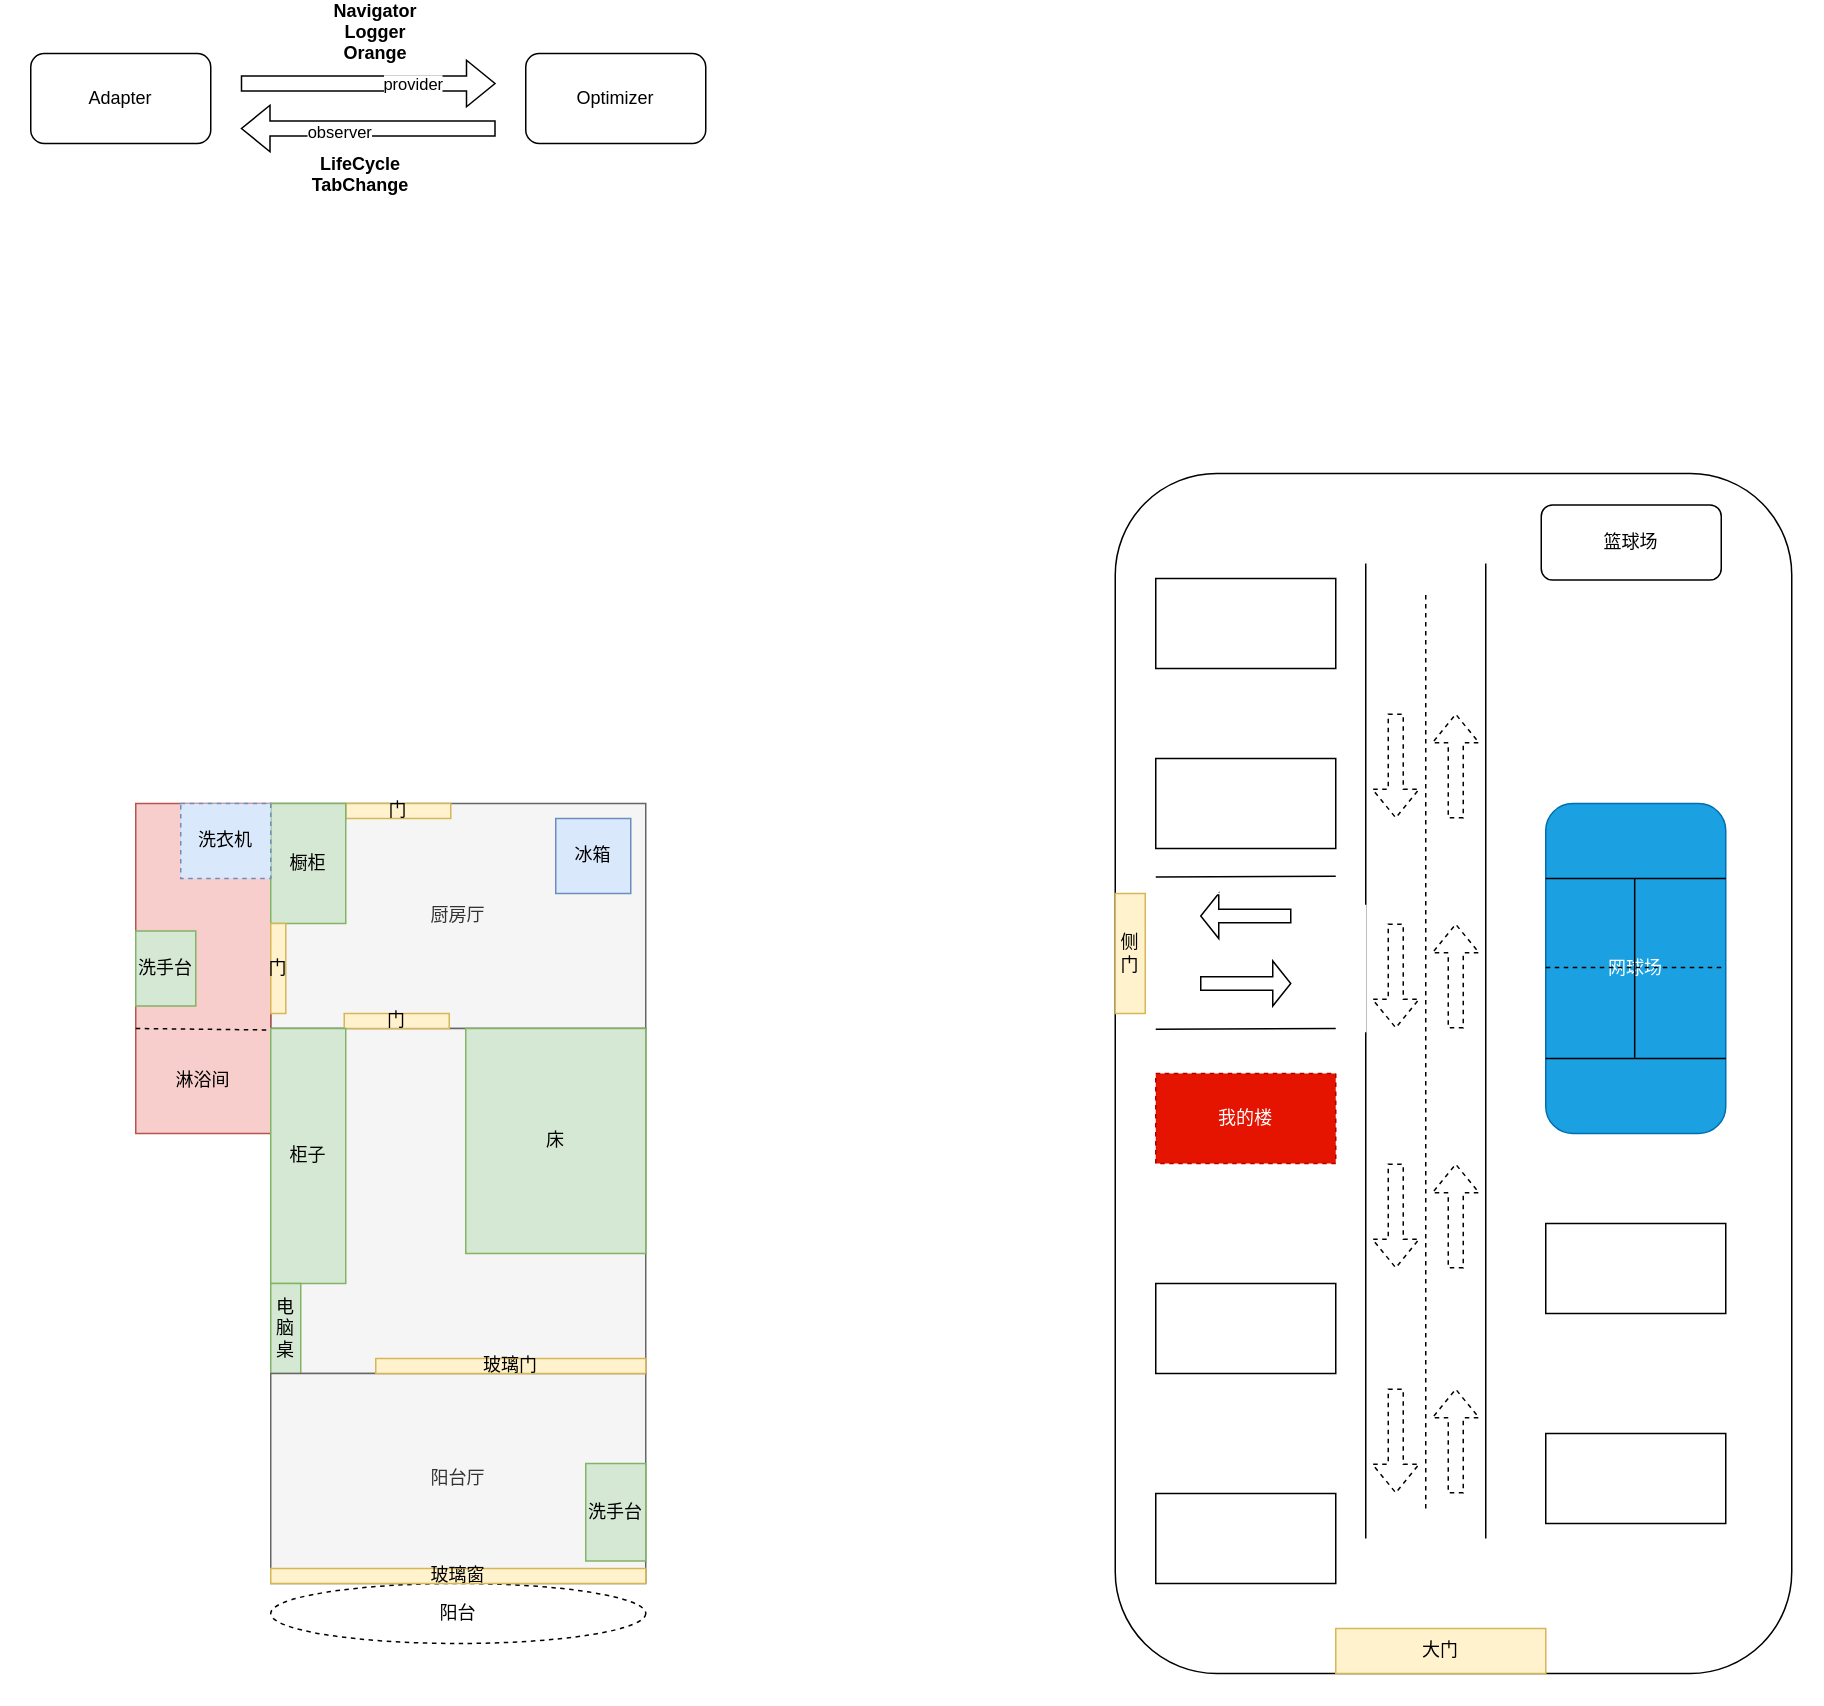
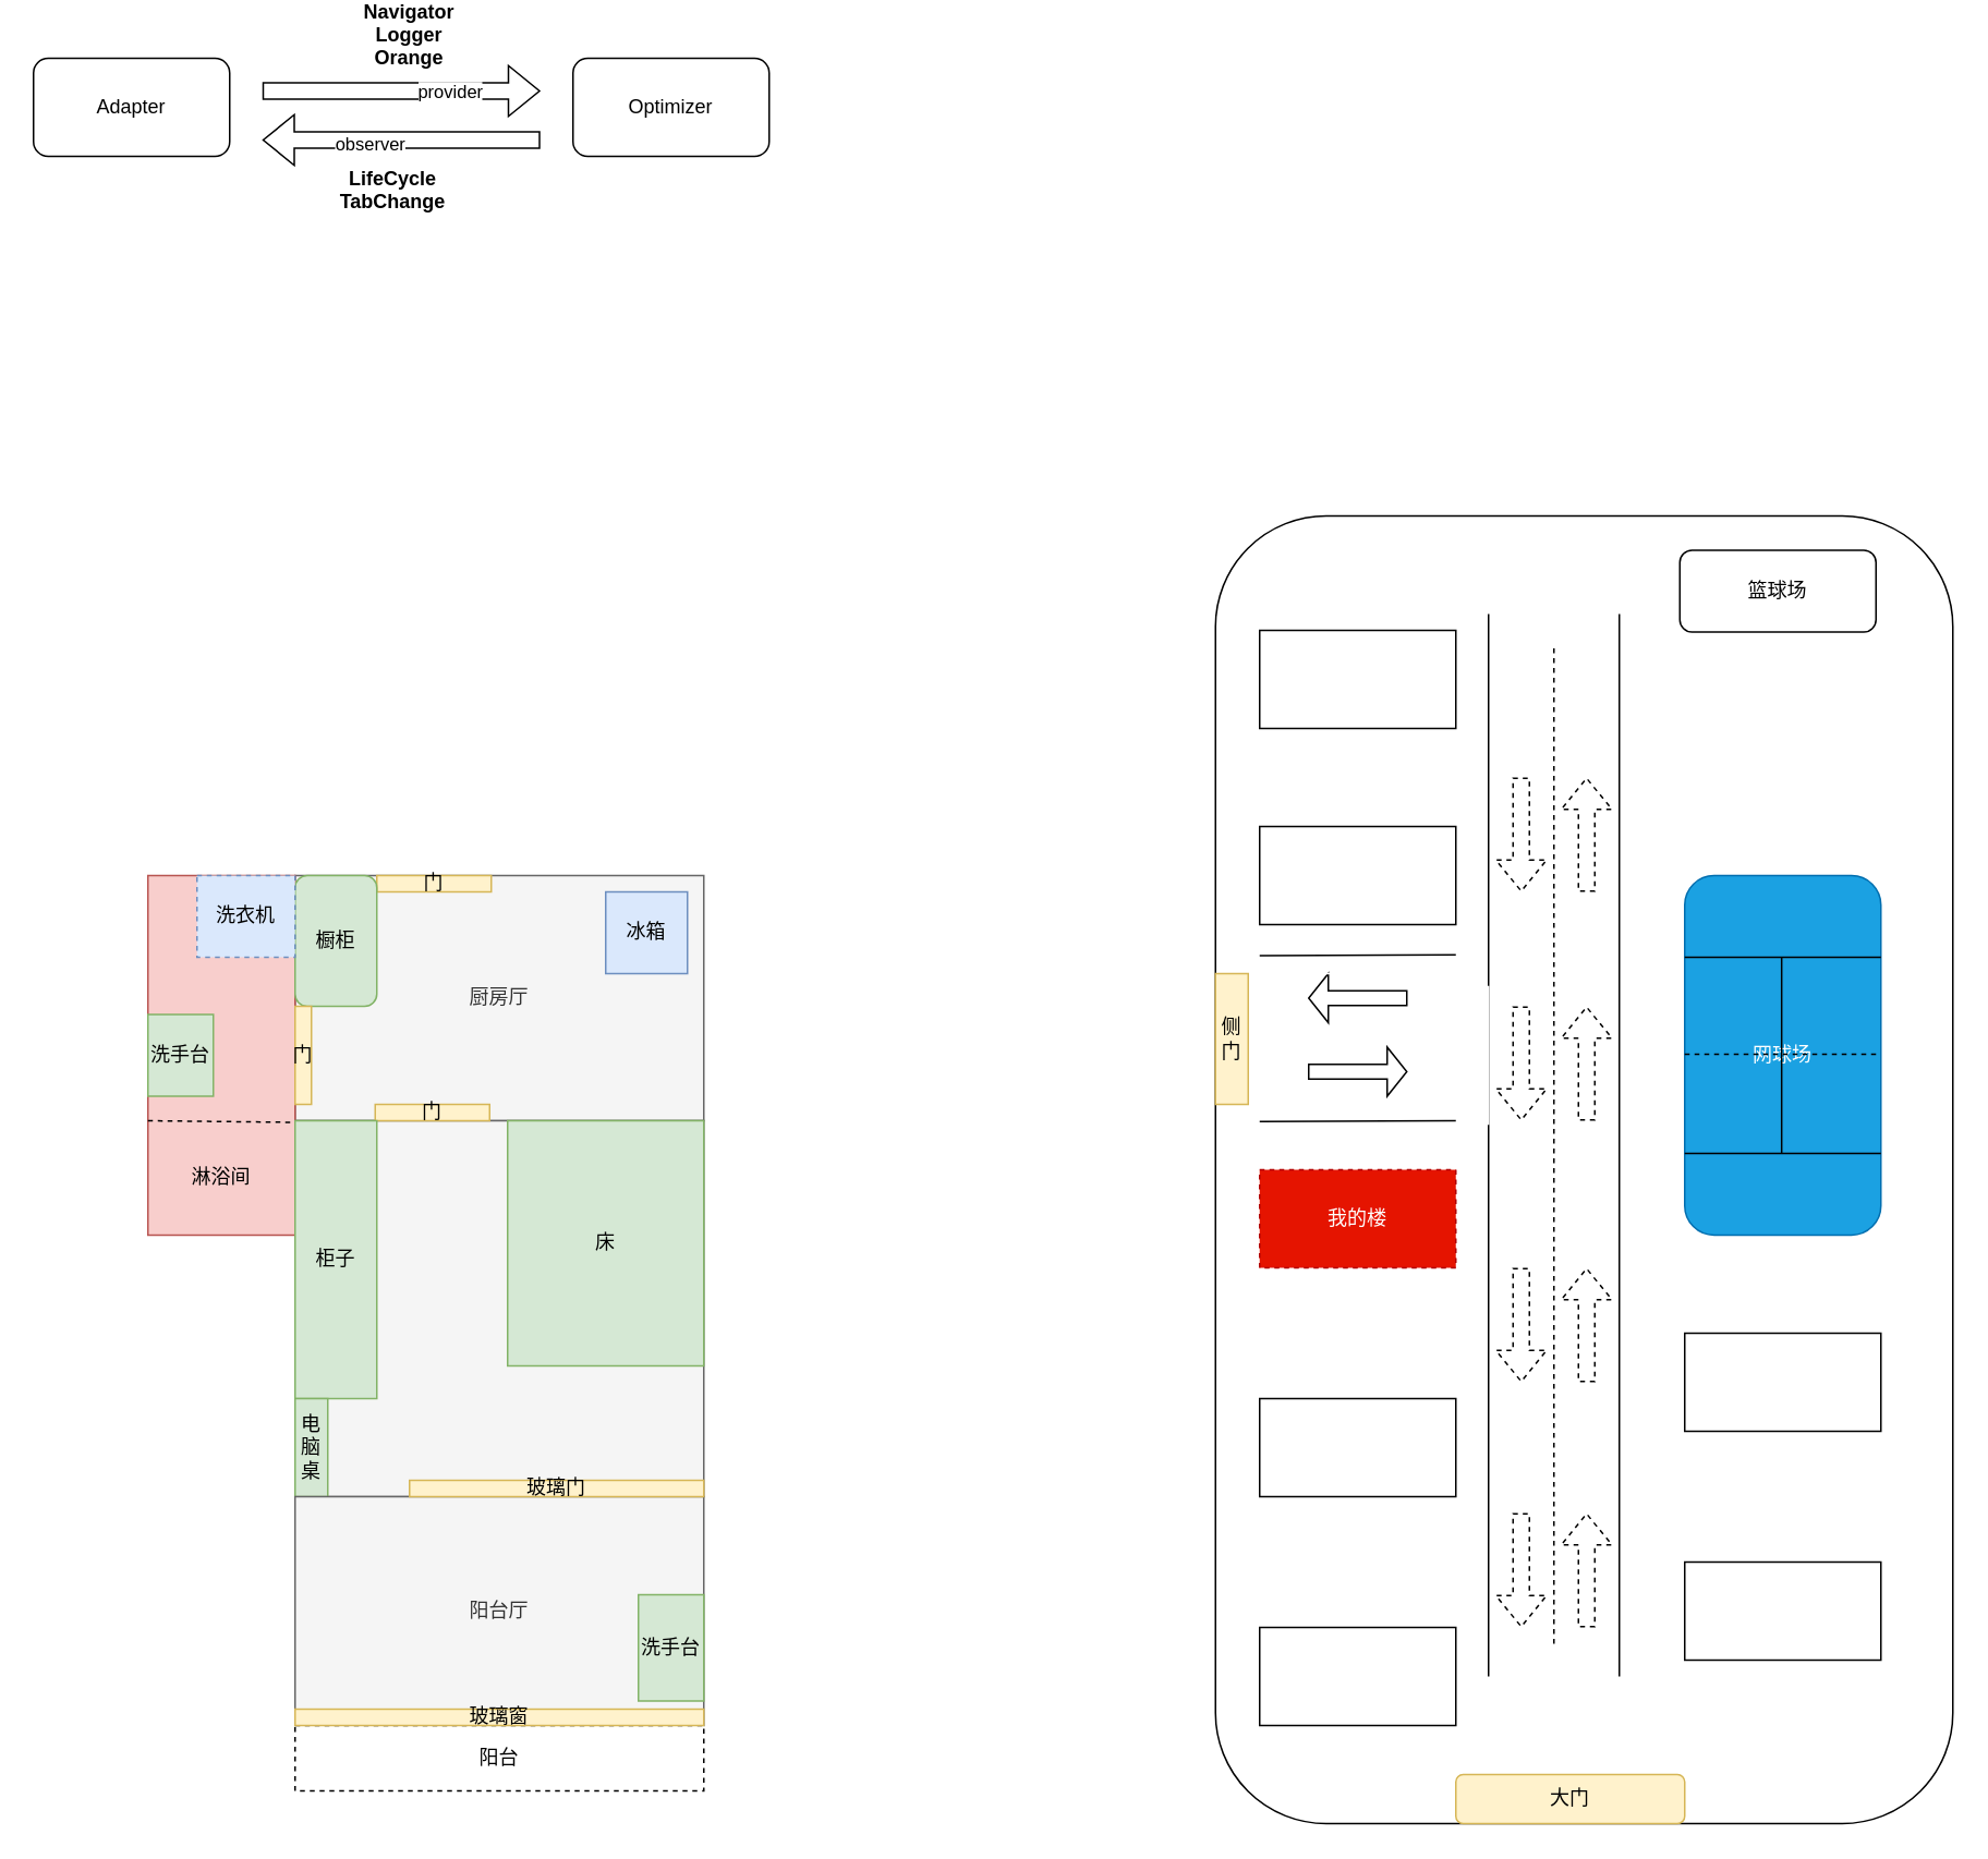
- <mxCell id="15" value="橱柜" style="rounded=0;whiteSpace=wrap;html=1;strokeColor=#82b366;fillColor=#d5e8d4;" parent="1" vertex="1"><mxGeometry x="180" y="535" width="50" height="80" as="geometry" /></mxCell>
+ <mxCell id="15" value="橱柜" style="whiteSpace=wrap;html=1;strokeColor=#82b366;fillColor=#d5e8d4;rounded=1;" parent="1" vertex="1"><mxGeometry x="180" y="535" width="50" height="80" as="geometry" /></mxCell>
- <mxCell id="27" value="阳台" style="ellipse;whiteSpace=wrap;html=1;dashed=1;" parent="1" vertex="1"><mxGeometry x="180" y="1055" width="250" height="40" as="geometry" /></mxCell>
+ <mxCell id="27" value="阳台" style="rounded=0;whiteSpace=wrap;html=1;dashed=1;" parent="1" vertex="1"><mxGeometry x="180" y="1055" width="250" height="40" as="geometry" /></mxCell>
- <mxCell id="59" value="大门" style="rounded=0;whiteSpace=wrap;html=1;fillColor=#fff2cc;strokeColor=#d6b656;" parent="1" vertex="1"><mxGeometry x="890" y="1085" width="140" height="30" as="geometry" /></mxCell>
+ <mxCell id="59" value="大门" style="whiteSpace=wrap;html=1;fillColor=#fff2cc;strokeColor=#d6b656;rounded=1;" parent="1" vertex="1"><mxGeometry x="890" y="1085" width="140" height="30" as="geometry" /></mxCell>
